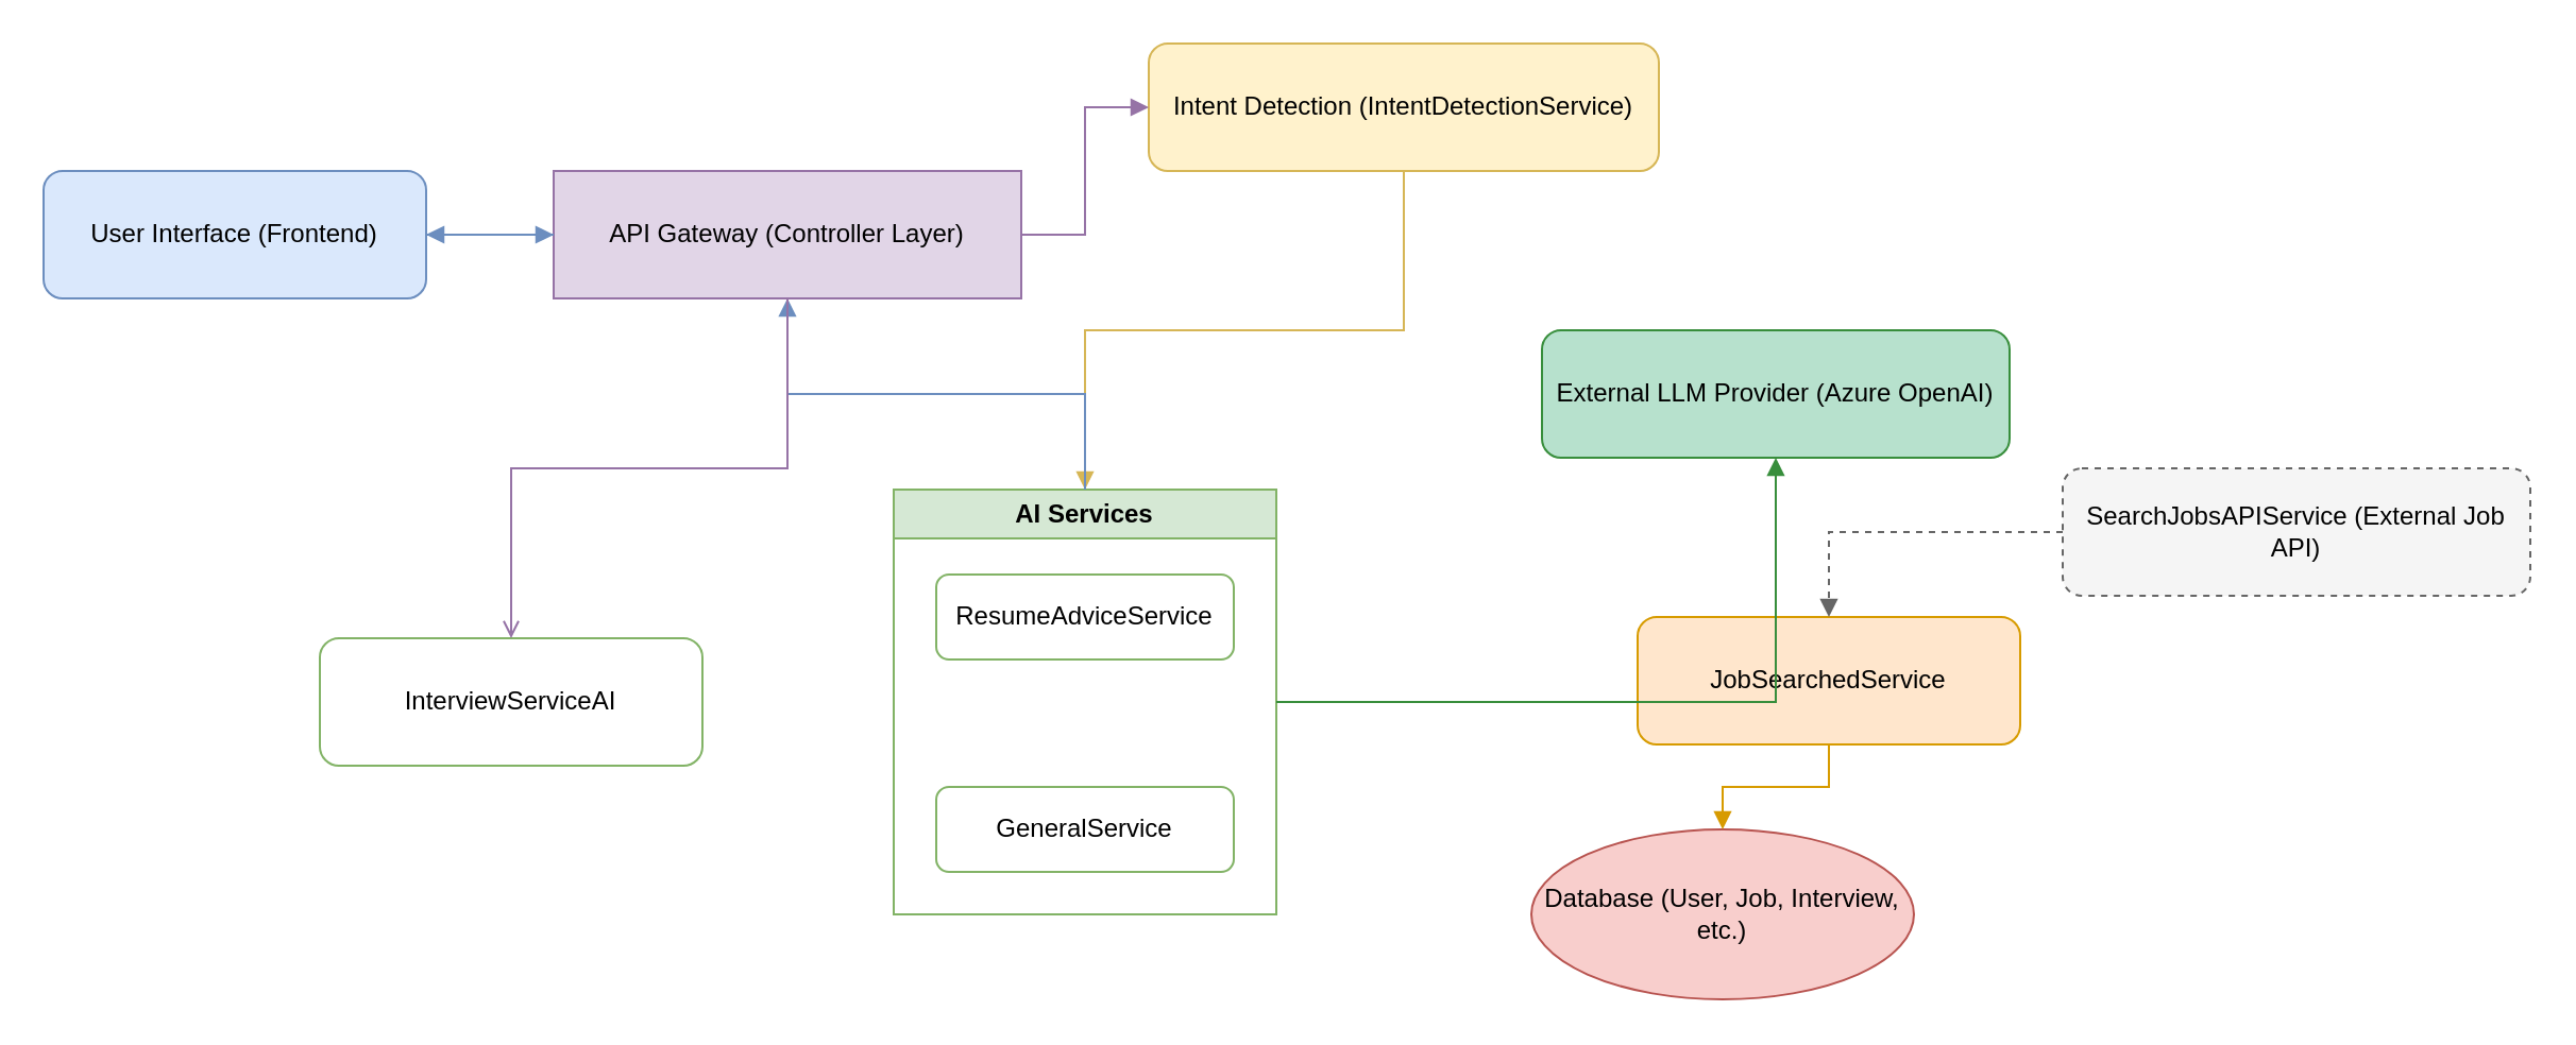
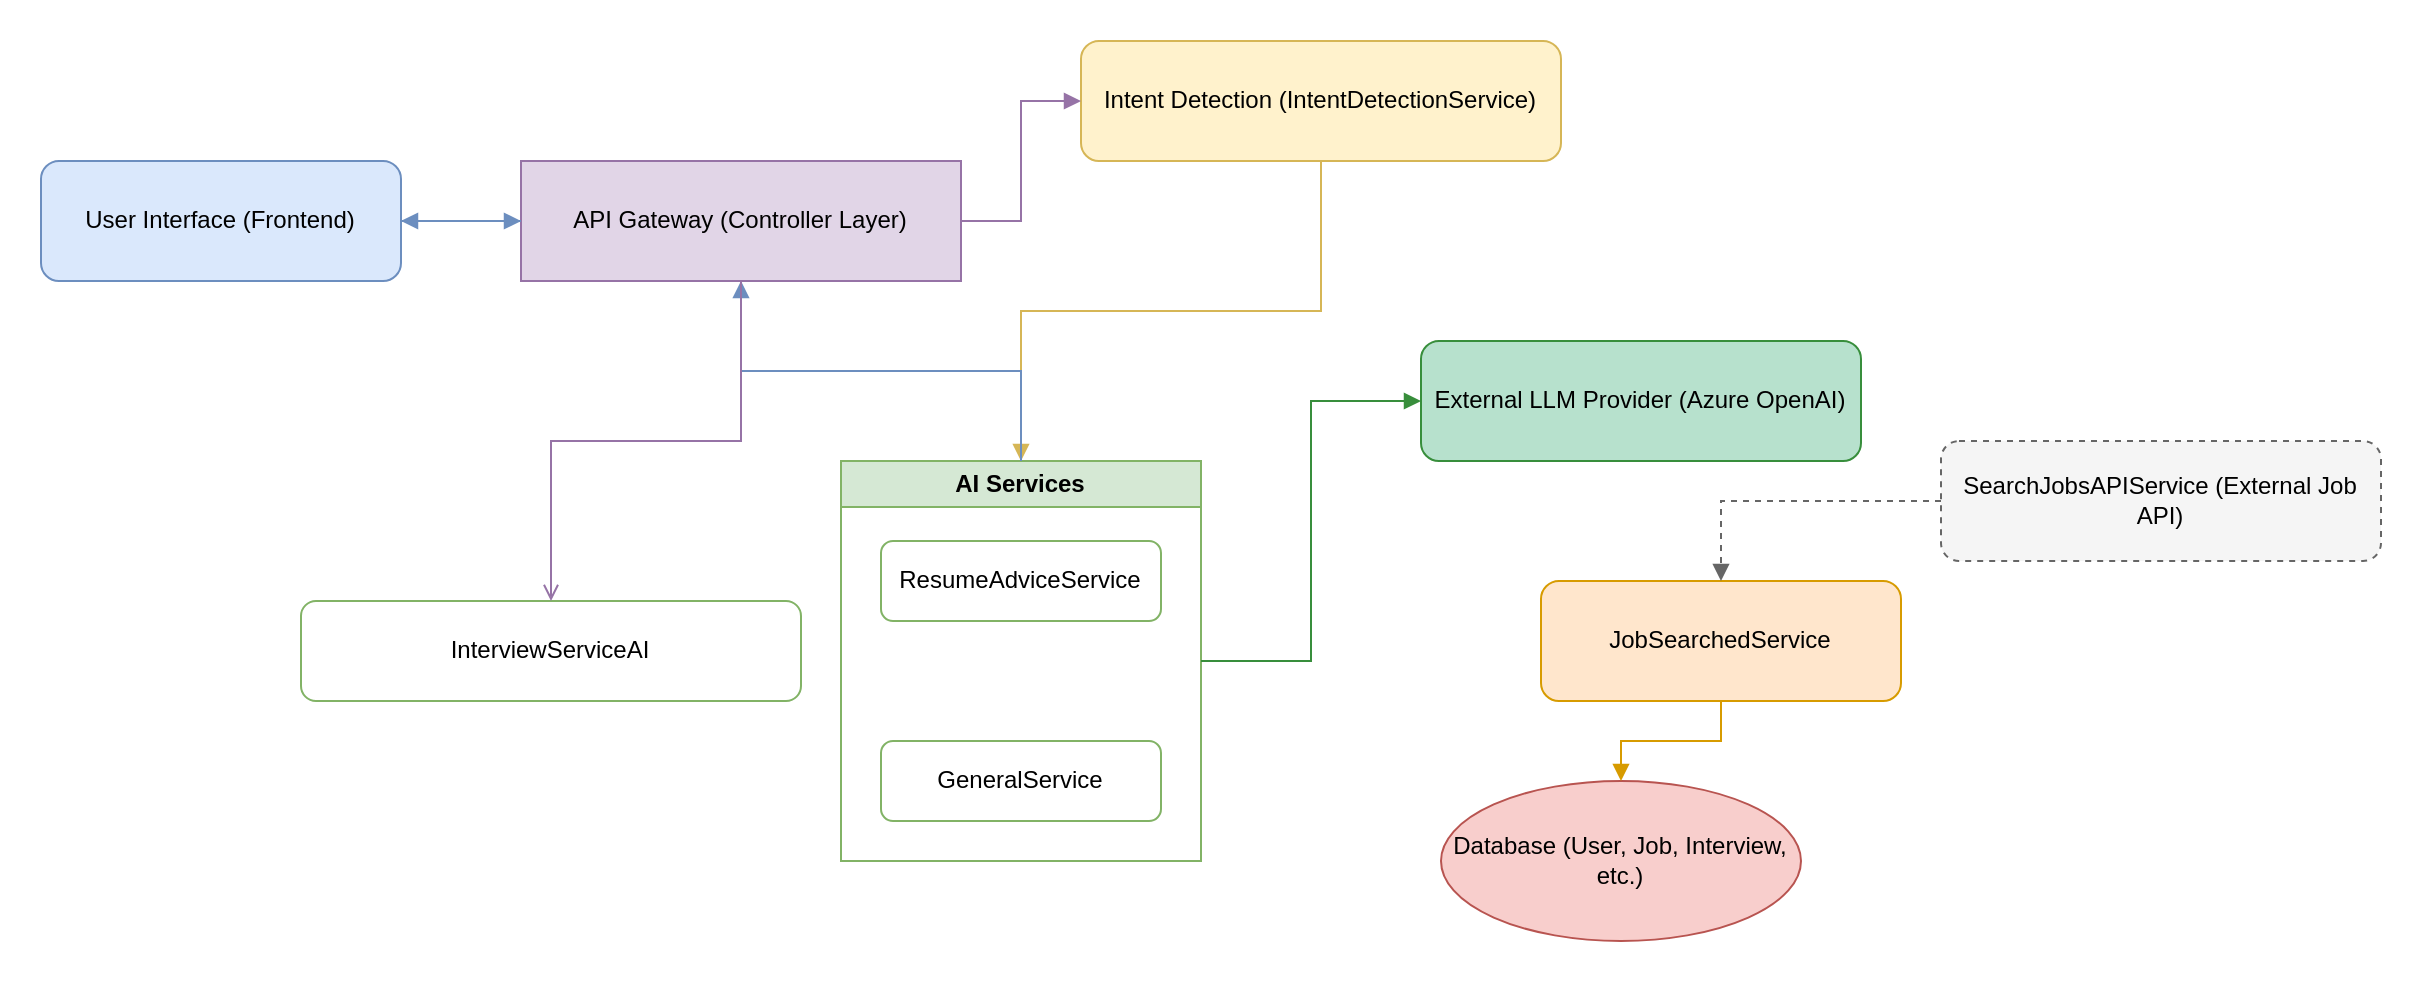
- <mxCell id="12" value="External LLM Provider (Azure OpenAI)" style="rounded=1;whiteSpace=wrap;html=1;fillColor=#b7e1cd;strokeColor=#388e3c;" parent="1" vertex="1"><mxGeometry x="725" y="155" width="220" height="60" as="geometry" /></mxCell>
+ <mxCell id="12" value="External LLM Provider (Azure OpenAI)" style="rounded=1;whiteSpace=wrap;html=1;fillColor=#b7e1cd;strokeColor=#388e3c;" parent="1" vertex="1"><mxGeometry x="710" y="170" width="220" height="60" as="geometry" /></mxCell>
- <mxCell id="8" value="InterviewServiceAI" style="rounded=1;whiteSpace=wrap;html=1;fillColor=#ffffff;strokeColor=#82b366;" parent="1" vertex="1"><mxGeometry x="150" y="300" width="180" height="60" as="geometry" /></mxCell>
+ <mxCell id="8" value="InterviewServiceAI" style="rounded=1;whiteSpace=wrap;html=1;fillColor=#ffffff;strokeColor=#82b366;" parent="1" vertex="1"><mxGeometry x="150" y="300" width="250" height="50" as="geometry" /></mxCell>
